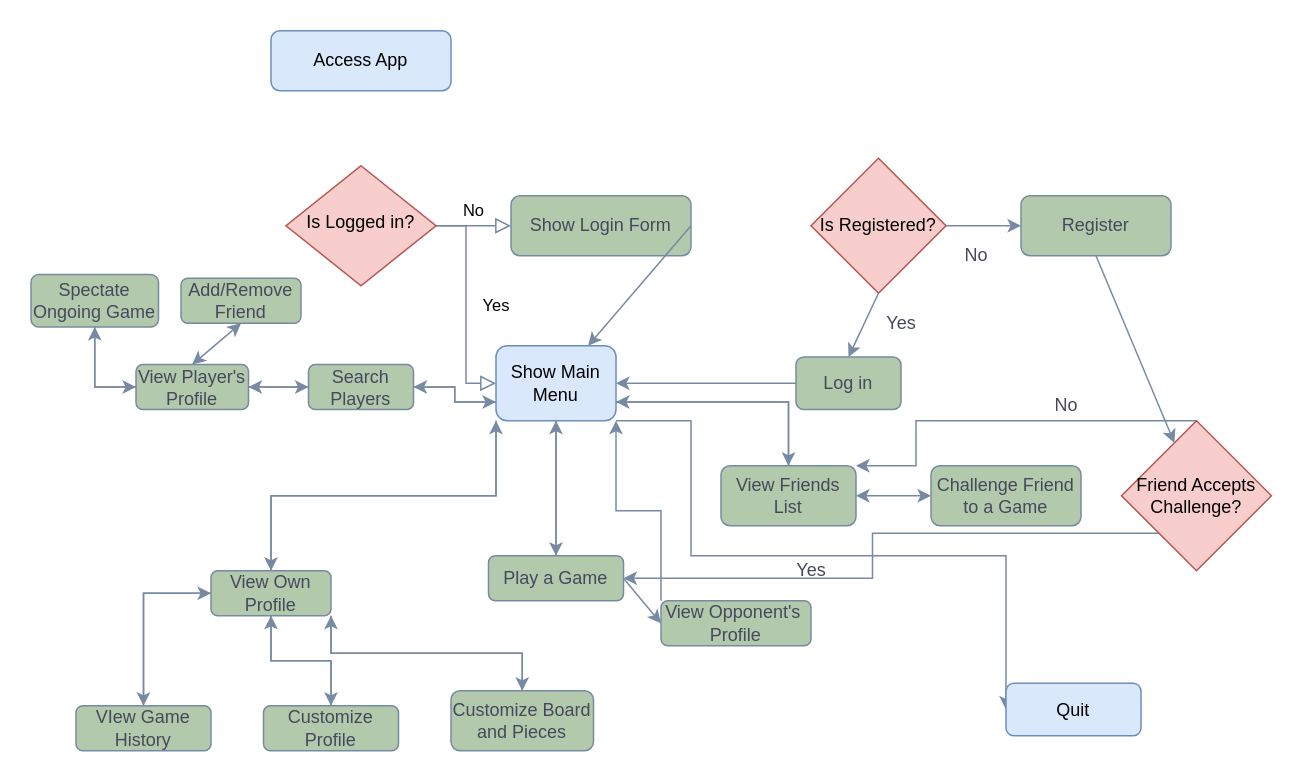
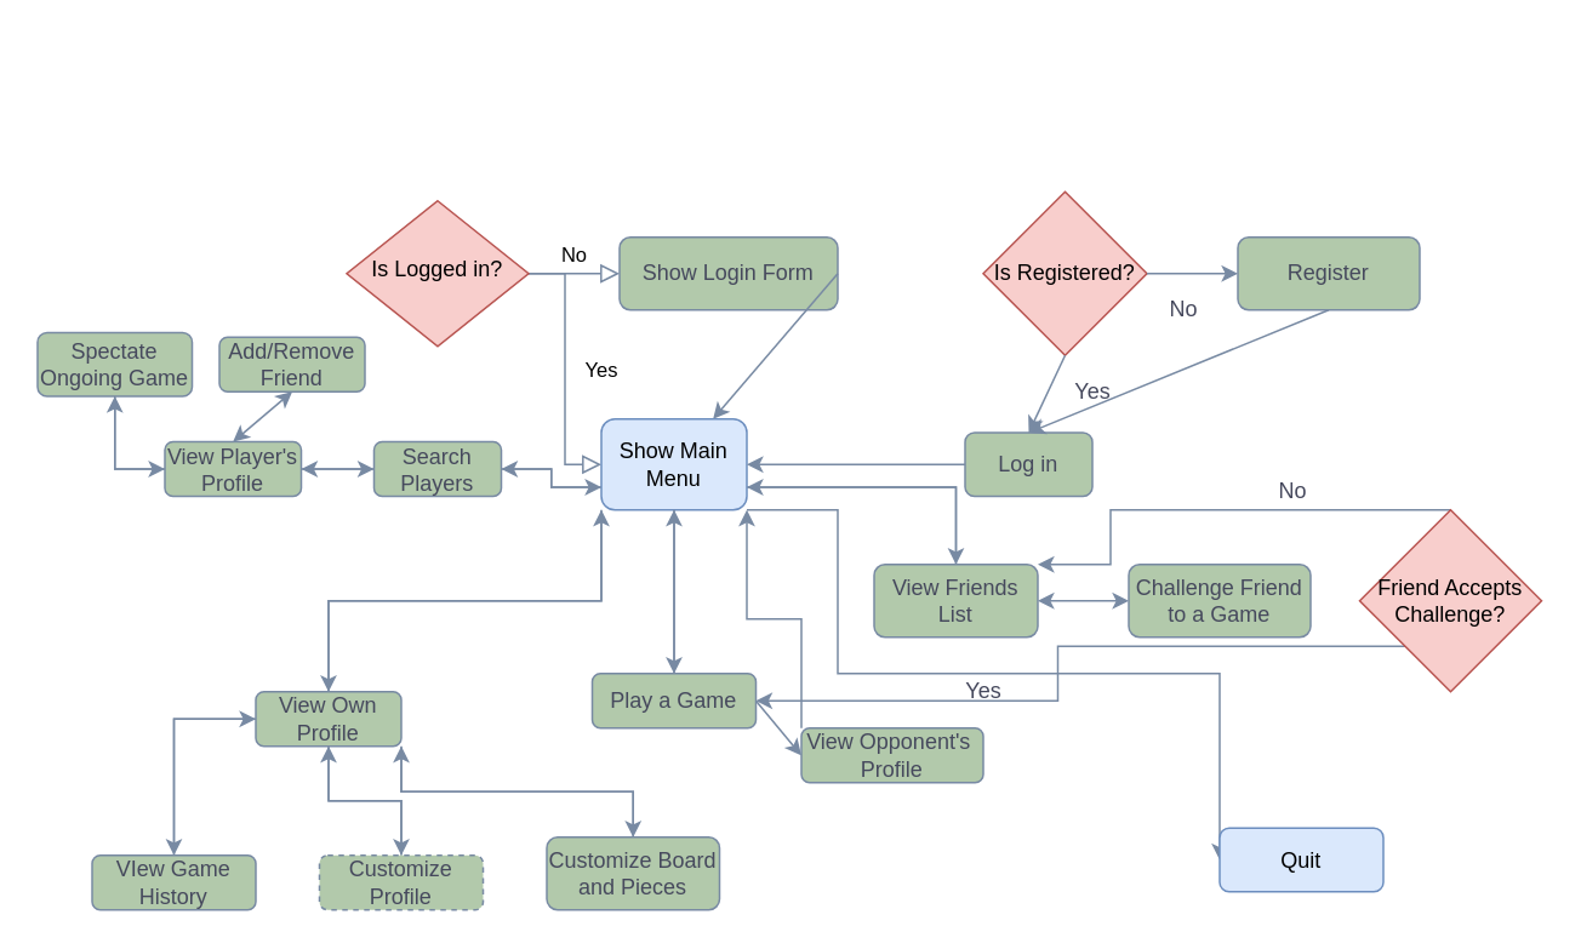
- <mxCell id="2" value="Access App" style="rounded=1;whiteSpace=wrap;html=1;fontSize=12;glass=0;strokeWidth=1;shadow=0;fillColor=#dae8fc;strokeColor=#6c8ebf;labelBackgroundColor=none;" parent="1" vertex="1"><mxGeometry x="180" y="20" width="120" height="40" as="geometry" /></mxCell>
- <mxCell id="15" value="" style="endArrow=classic;html=1;rounded=0;exitX=0.5;exitY=1;exitDx=0;exitDy=0;labelBackgroundColor=none;strokeColor=#788AA3;fontColor=default;" edge="1" parent="1" source="12" target="55"><mxGeometry width="50" height="50" relative="1" as="geometry"><mxPoint x="410" y="270" as="sourcePoint" /><mxPoint x="460" y="220" as="targetPoint" /></mxGeometry></mxCell>
+ <mxCell id="15" value="" style="endArrow=classic;html=1;rounded=0;exitX=0.5;exitY=1;exitDx=0;exitDy=0;entryX=0.5;entryY=0;entryDx=0;entryDy=0;labelBackgroundColor=none;strokeColor=#788AA3;fontColor=default;" edge="1" parent="1" source="12" target="9"><mxGeometry width="50" height="50" relative="1" as="geometry"><mxPoint x="410" y="270" as="sourcePoint" /><mxPoint x="460" y="220" as="targetPoint" /></mxGeometry></mxCell>
- <mxCell id="36" value="Customize&lt;br&gt;Profile" style="rounded=1;whiteSpace=wrap;html=1;labelBackgroundColor=none;fillColor=#B2C9AB;strokeColor=#788AA3;fontColor=#46495D;" vertex="1" parent="1"><mxGeometry x="175" y="470" width="90" height="30" as="geometry" /></mxCell>
+ <mxCell id="36" value="Customize&lt;br&gt;Profile" style="rounded=1;whiteSpace=wrap;html=1;labelBackgroundColor=none;fillColor=#B2C9AB;strokeColor=#788AA3;fontColor=#46495D;dashed=1;" vertex="1" parent="1"><mxGeometry x="175" y="470" width="90" height="30" as="geometry" /></mxCell>
